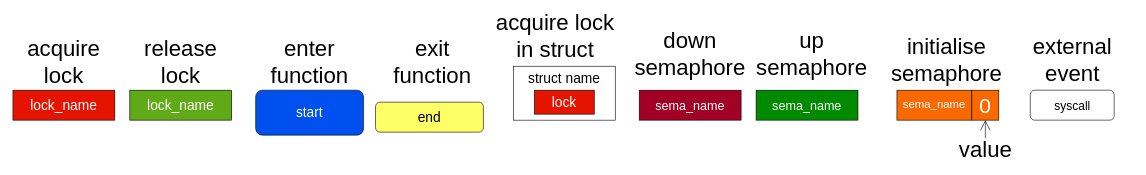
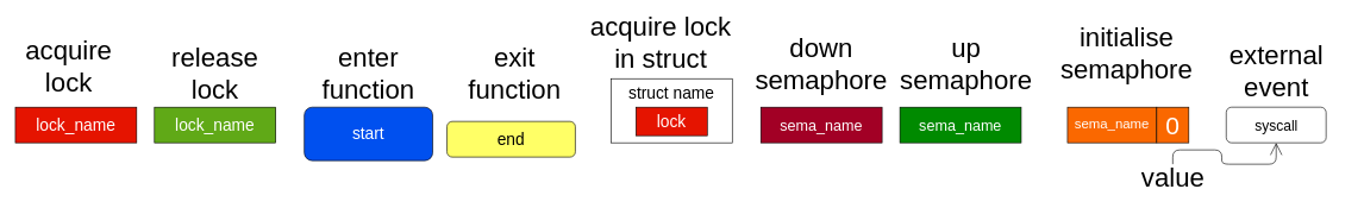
- <mxCell id="22" value="initialise semaphore" style="text;html=1;strokeColor=none;fillColor=none;align=center;verticalAlign=middle;whiteSpace=wrap;rounded=0;fontSize=37;fontColor=#000000;" vertex="1" parent="1"><mxGeometry x="1477.5" y="60" width="200" height="80" as="geometry" /></mxCell>
+ <mxCell id="22" value="initialise semaphore" style="text;html=1;strokeColor=none;fillColor=none;align=center;verticalAlign=middle;whiteSpace=wrap;rounded=0;fontSize=37;fontColor=#000000;" vertex="1" parent="1"><mxGeometry x="1477.5" y="35" width="200" height="80" as="geometry" /></mxCell>
- <mxCell id="14" value="acquire lock" style="text;html=1;strokeColor=none;fillColor=none;align=center;verticalAlign=middle;whiteSpace=wrap;rounded=0;fontSize=37;fontColor=#000000;" vertex="1" parent="1"><mxGeometry x="50" y="62.5" width="110" height="80" as="geometry" /></mxCell>
+ <mxCell id="14" value="acquire lock" style="text;html=1;strokeColor=none;fillColor=none;align=center;verticalAlign=middle;whiteSpace=wrap;rounded=0;fontSize=37;fontColor=#000000;" vertex="1" parent="1"><mxGeometry x="40" y="52.5" width="110" height="80" as="geometry" /></mxCell>
- <mxCell id="23" style="edgeStyle=orthogonalEdgeStyle;rounded=1;jumpStyle=arc;jumpSize=15;orthogonalLoop=1;jettySize=auto;html=1;exitX=0.5;exitY=0;exitDx=0;exitDy=0;entryX=0.5;entryY=1;entryDx=0;entryDy=0;endArrow=open;endFill=0;endSize=15;fontSize=35;fontColor=#000000;" edge="1" parent="1" source="24" target="3"><mxGeometry relative="1" as="geometry" /></mxCell>
+ <mxCell id="23" style="edgeStyle=orthogonalEdgeStyle;rounded=1;jumpStyle=arc;jumpSize=15;orthogonalLoop=1;jettySize=auto;html=1;exitX=0.5;exitY=0;exitDx=0;exitDy=0;endArrow=open;endFill=0;endSize=15;fontSize=35;fontColor=#000000;" edge="1" parent="1" source="24" target="13"><mxGeometry relative="1" as="geometry" /></mxCell>
